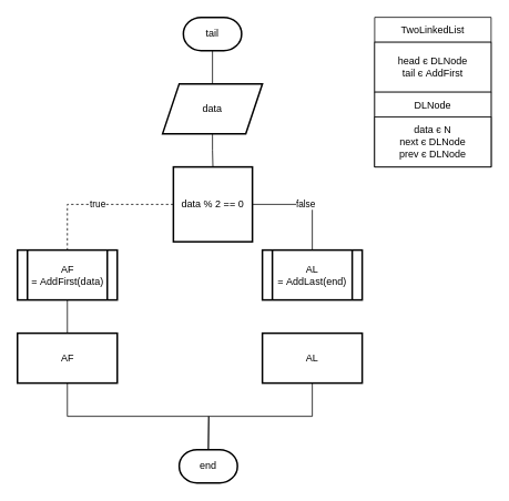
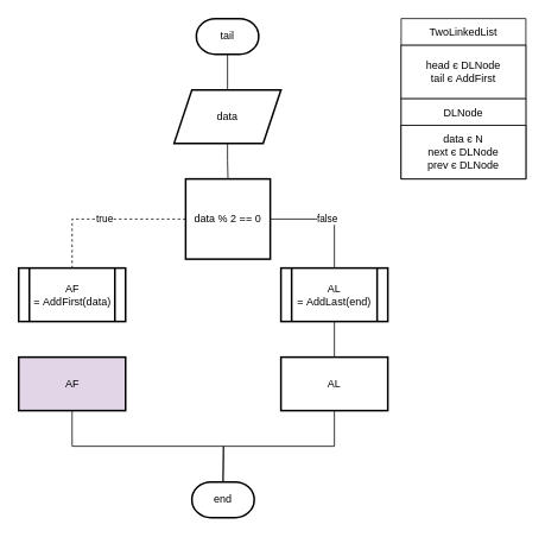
- <mxCell id="8" value="" style="edgeStyle=orthogonalEdgeStyle;rounded=0;orthogonalLoop=1;jettySize=auto;html=1;endArrow=none;endFill=0;" edge="1" parent="1" source="9" target="11"><mxGeometry relative="1" as="geometry" /></mxCell>
+ <mxCell id="13" value="" style="edgeStyle=orthogonalEdgeStyle;rounded=0;orthogonalLoop=1;jettySize=auto;html=1;endArrow=none;endFill=0;" edge="1" parent="1" source="14" target="16"><mxGeometry relative="1" as="geometry" /></mxCell>
- <mxCell id="11" value="AF" style="whiteSpace=wrap;html=1;strokeWidth=2;" vertex="1" parent="1"><mxGeometry x="20.5" y="400" width="120" height="60" as="geometry" /></mxCell>
+ <mxCell id="11" value="AF" style="whiteSpace=wrap;html=1;strokeWidth=2;fillColor=#e1d5e7;" vertex="1" parent="1"><mxGeometry x="20.5" y="400" width="120" height="60" as="geometry" /></mxCell>
